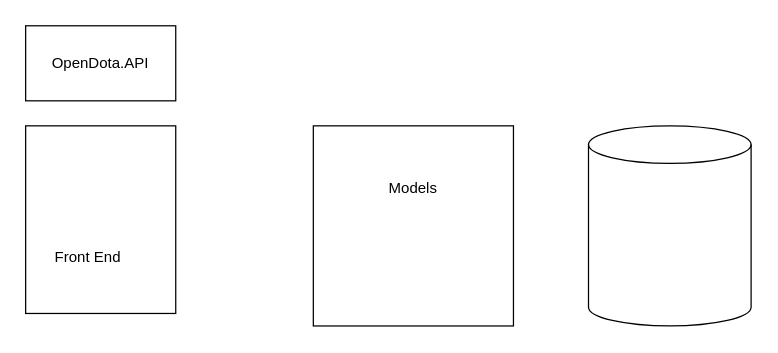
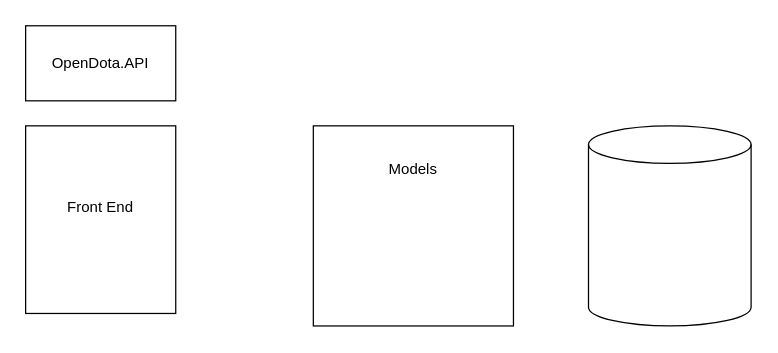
- <mxCell id="7" value="Models" style="text;html=1;strokeColor=none;fillColor=none;align=center;verticalAlign=middle;whiteSpace=wrap;rounded=0;" vertex="1" parent="1"><mxGeometry x="300" y="135" width="60" height="30" as="geometry" /></mxCell>
+ <mxCell id="7" value="Models" style="text;html=1;strokeColor=none;fillColor=none;align=center;verticalAlign=middle;whiteSpace=wrap;rounded=0;" vertex="1" parent="1"><mxGeometry x="300" y="120" width="60" height="30" as="geometry" /></mxCell>
- <mxCell id="6" value="Front End" style="text;html=1;strokeColor=none;fillColor=none;align=center;verticalAlign=middle;whiteSpace=wrap;rounded=0;" vertex="1" parent="1"><mxGeometry x="40" y="190" width="60" height="30" as="geometry" /></mxCell>
+ <mxCell id="6" value="Front End" style="text;html=1;strokeColor=none;fillColor=none;align=center;verticalAlign=middle;whiteSpace=wrap;rounded=0;" vertex="1" parent="1"><mxGeometry x="50" y="150" width="60" height="30" as="geometry" /></mxCell>
